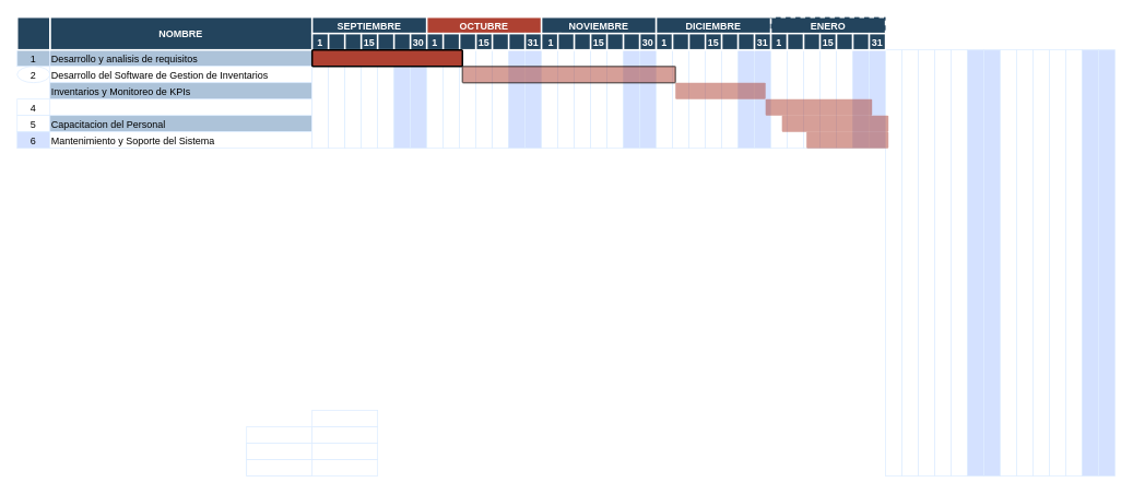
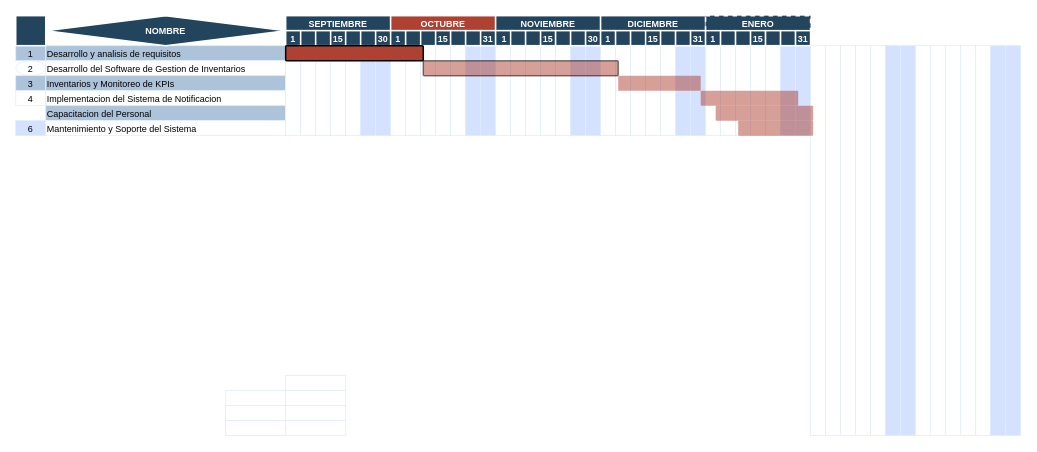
- <mxCell id="22" value="NOMBRE" style="fillColor=#23445D;strokeColor=#FFFFFF;strokeWidth=2;fontColor=#FFFFFF;fontStyle=1" parent="1" vertex="1"><mxGeometry x="60.5" y="20" width="320" height="40" as="geometry" /></mxCell>
+ <mxCell id="22" value="NOMBRE" style="rhombus;fillColor=#23445D;strokeColor=#FFFFFF;strokeWidth=2;fontColor=#FFFFFF;fontStyle=1;" parent="1" vertex="1"><mxGeometry x="60.5" y="20" width="320" height="40" as="geometry" /></mxCell>
+ <mxCell id="6" value="3" style="strokeColor=#DEEDFF;fillColor=#ADC3D9;" parent="1" vertex="1"><mxGeometry x="20.5" y="100" width="40" height="20" as="geometry" /></mxCell>
+ <mxCell id="9" value="Implementacion del Sistema de Notificacion" style="align=left;strokeColor=#DEEDFF" parent="1" vertex="1"><mxGeometry x="60.5" y="120" width="320" height="20" as="geometry" /></mxCell>
- <mxCell id="11" value="5" style="strokeColor=#DEEDFF" parent="1" vertex="1"><mxGeometry x="20.5" y="140" width="40" height="20" as="geometry" /></mxCell>
